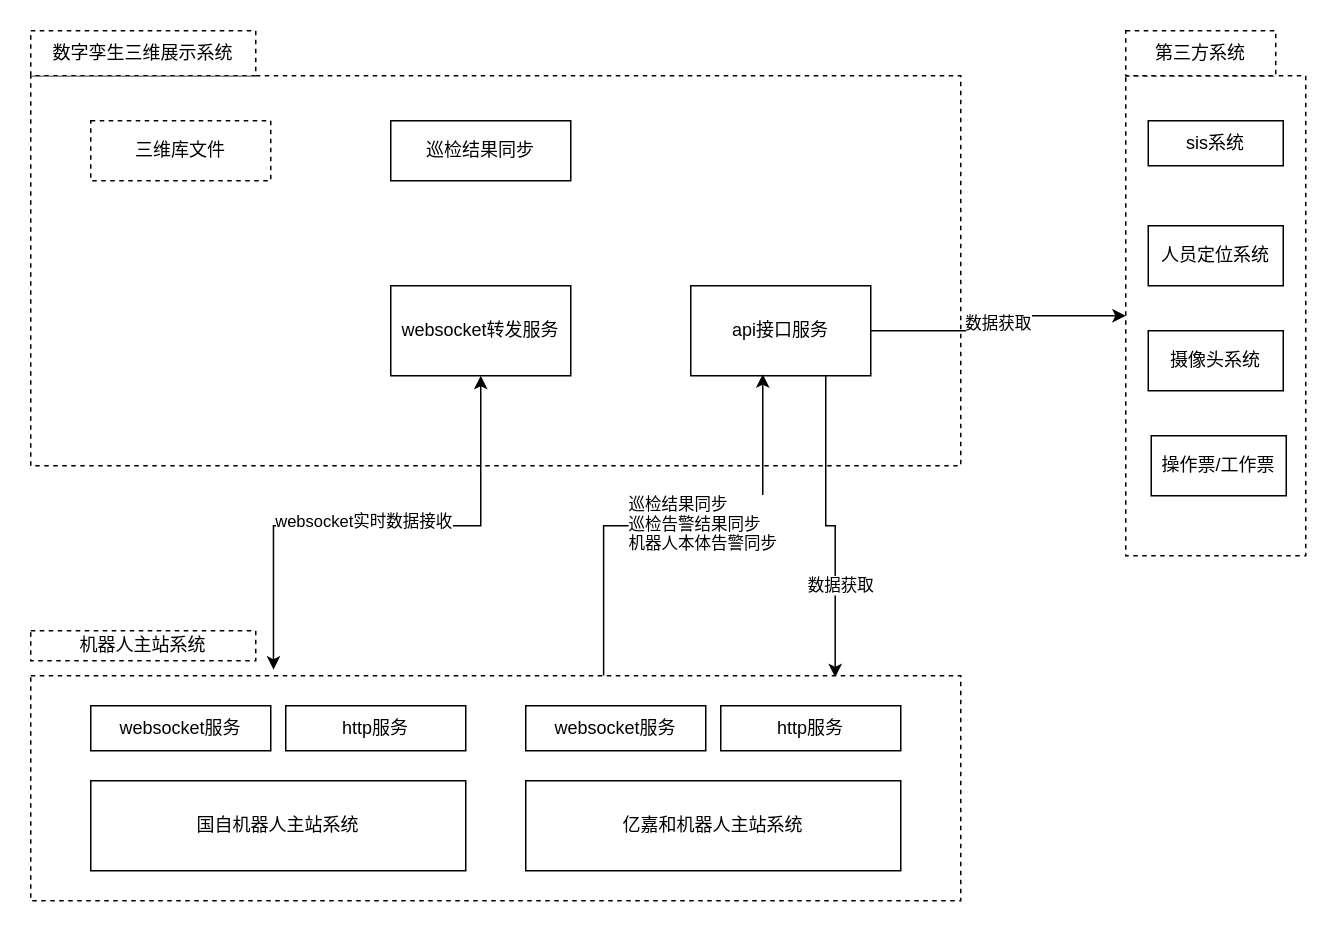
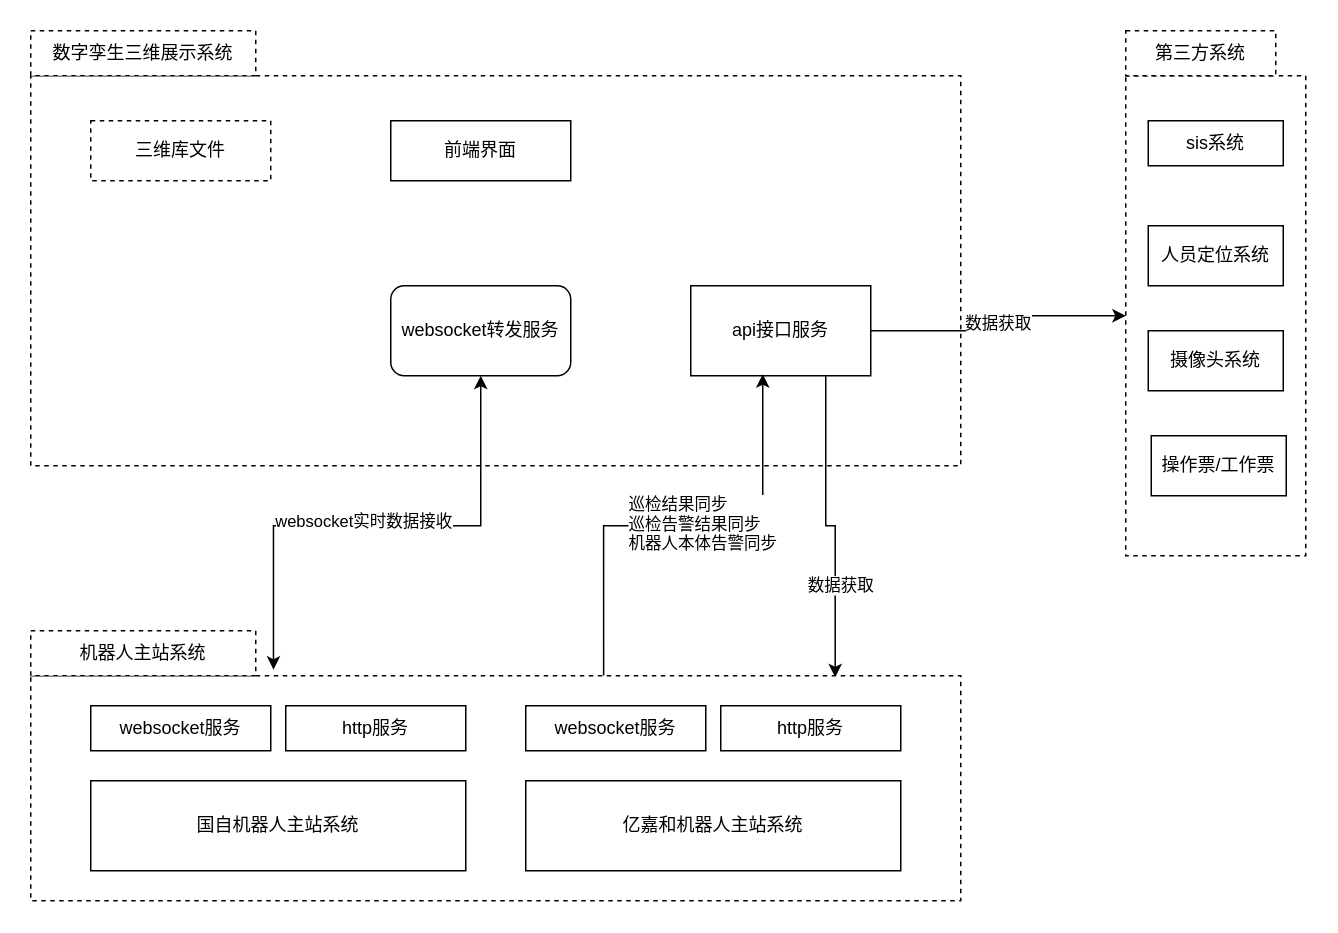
- <mxCell id="18" value="巡检结果同步" style="rounded=0;whiteSpace=wrap;html=1;" vertex="1" parent="1"><mxGeometry x="260" y="80" width="120" height="40" as="geometry" /></mxCell>
+ <mxCell id="18" value="前端界面" style="rounded=0;whiteSpace=wrap;html=1;" vertex="1" parent="1"><mxGeometry x="260" y="80" width="120" height="40" as="geometry" /></mxCell>
- <mxCell id="6" value="websocket转发服务" style="rounded=0;whiteSpace=wrap;html=1;" vertex="1" parent="1"><mxGeometry x="260" y="190" width="120" height="60" as="geometry" /></mxCell>
+ <mxCell id="6" value="websocket转发服务" style="whiteSpace=wrap;html=1;rounded=1;" vertex="1" parent="1"><mxGeometry x="260" y="190" width="120" height="60" as="geometry" /></mxCell>
- <mxCell id="26" value="机器人主站系统" style="rounded=0;whiteSpace=wrap;html=1;dashed=1;" vertex="1" parent="1"><mxGeometry x="20" y="420" width="150" height="20" as="geometry" /></mxCell>
+ <mxCell id="26" value="机器人主站系统" style="rounded=0;whiteSpace=wrap;html=1;dashed=1;" vertex="1" parent="1"><mxGeometry x="20" y="420" width="150" height="30" as="geometry" /></mxCell>
